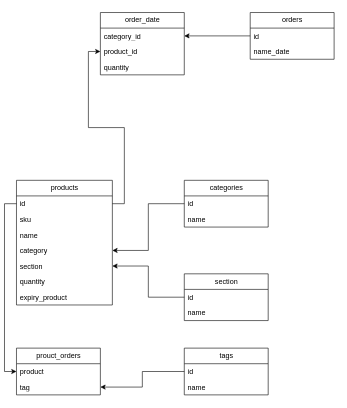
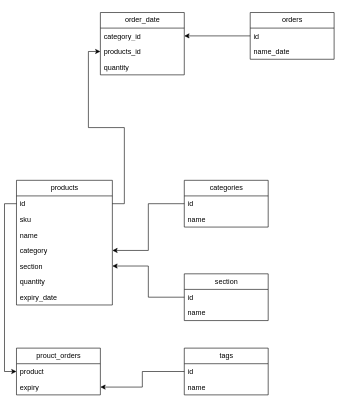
- <mxCell id="28" value="product_id" style="text;strokeColor=none;fillColor=none;align=left;verticalAlign=top;spacingLeft=4;spacingRight=4;overflow=hidden;rotatable=0;points=[[0,0.5],[1,0.5]];portConstraint=eastwest;whiteSpace=wrap;html=1;" vertex="1" parent="26"><mxGeometry y="52" width="140" height="26" as="geometry" /></mxCell>
+ <mxCell id="28" value="products_id" style="text;strokeColor=none;fillColor=none;align=left;verticalAlign=top;spacingLeft=4;spacingRight=4;overflow=hidden;rotatable=0;points=[[0,0.5],[1,0.5]];portConstraint=eastwest;whiteSpace=wrap;html=1;" vertex="1" parent="26"><mxGeometry y="52" width="140" height="26" as="geometry" /></mxCell>
- <mxCell id="9" value="expiry_product" style="text;strokeColor=none;fillColor=none;align=left;verticalAlign=top;spacingLeft=4;spacingRight=4;overflow=hidden;rotatable=0;points=[[0,0.5],[1,0.5]];portConstraint=eastwest;whiteSpace=wrap;html=1;" vertex="1" parent="2"><mxGeometry y="182" width="160" height="26" as="geometry" /></mxCell>
+ <mxCell id="9" value="expiry_date" style="text;strokeColor=none;fillColor=none;align=left;verticalAlign=top;spacingLeft=4;spacingRight=4;overflow=hidden;rotatable=0;points=[[0,0.5],[1,0.5]];portConstraint=eastwest;whiteSpace=wrap;html=1;" vertex="1" parent="2"><mxGeometry y="182" width="160" height="26" as="geometry" /></mxCell>
- <mxCell id="23" value="tag" style="text;strokeColor=none;fillColor=none;align=left;verticalAlign=top;spacingLeft=4;spacingRight=4;overflow=hidden;rotatable=0;points=[[0,0.5],[1,0.5]];portConstraint=eastwest;whiteSpace=wrap;html=1;" vertex="1" parent="21"><mxGeometry y="52" width="140" height="26" as="geometry" /></mxCell>
+ <mxCell id="23" value="expiry" style="text;strokeColor=none;fillColor=none;align=left;verticalAlign=top;spacingLeft=4;spacingRight=4;overflow=hidden;rotatable=0;points=[[0,0.5],[1,0.5]];portConstraint=eastwest;whiteSpace=wrap;html=1;" vertex="1" parent="21"><mxGeometry y="52" width="140" height="26" as="geometry" /></mxCell>
